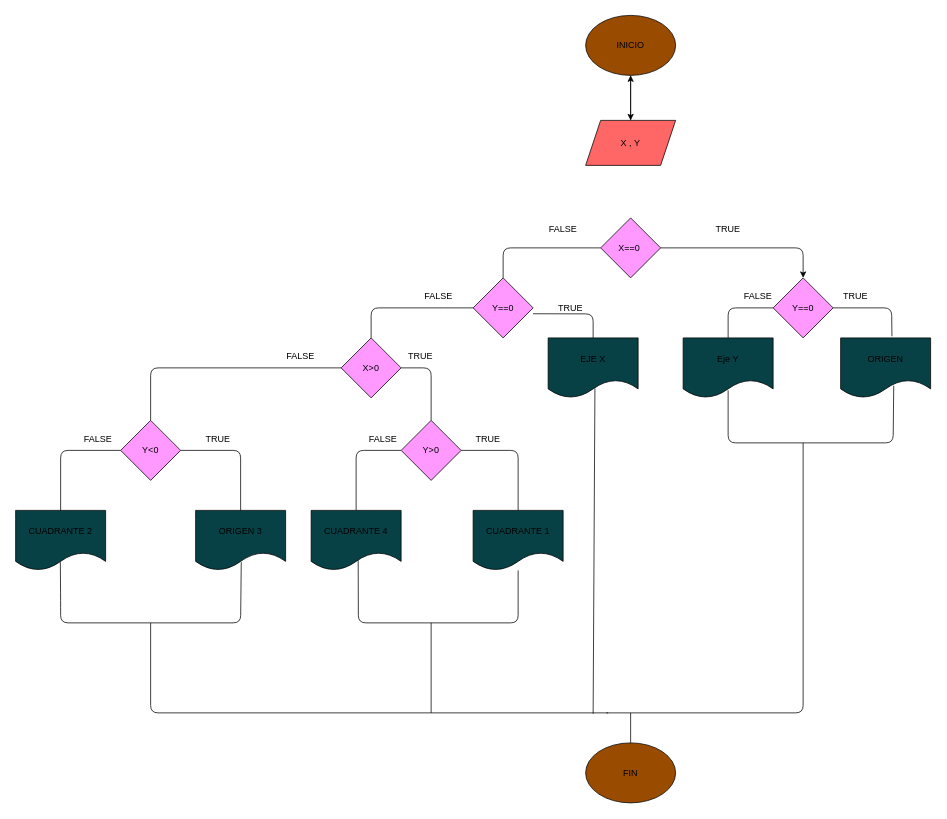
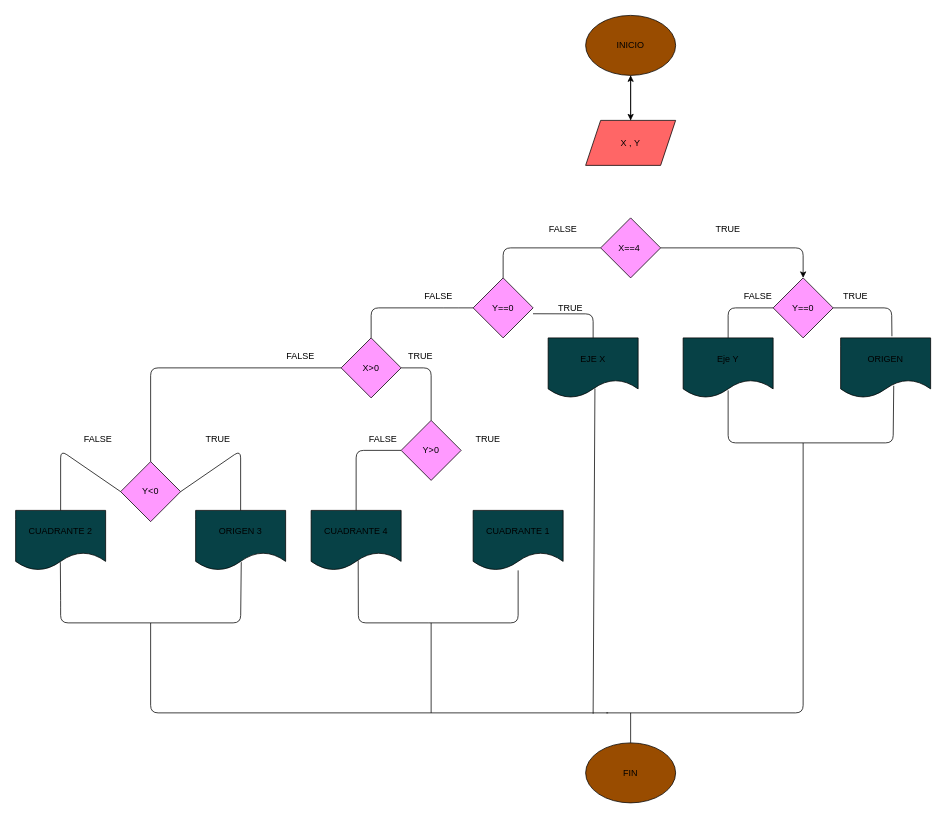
- <mxCell id="6" value="X==0&amp;nbsp;" style="rhombus;whiteSpace=wrap;html=1;fillColor=#FF99FF;" vertex="1" parent="1"><mxGeometry x="800" y="290" width="80" height="80" as="geometry" /></mxCell>
+ <mxCell id="6" value="X==4&amp;nbsp;" style="rhombus;whiteSpace=wrap;html=1;fillColor=#FF99FF;" vertex="1" parent="1"><mxGeometry x="800" y="290" width="80" height="80" as="geometry" /></mxCell>
- <mxCell id="18" value="Y&amp;lt;0" style="rhombus;whiteSpace=wrap;html=1;fillColor=#FF99FF;" vertex="1" parent="1"><mxGeometry x="160" y="560" width="80" height="80" as="geometry" /></mxCell>
+ <mxCell id="18" value="Y&amp;lt;0" style="rhombus;whiteSpace=wrap;html=1;fillColor=#FF99FF;" vertex="1" parent="1"><mxGeometry x="160" y="615" width="80" height="80" as="geometry" /></mxCell>
- <mxCell id="26" value="" style="endArrow=none;html=1;exitX=0.5;exitY=0;exitDx=0;exitDy=0;entryX=1;entryY=0.5;entryDx=0;entryDy=0;" edge="1" parent="1" source="19" target="13"><mxGeometry width="50" height="50" relative="1" as="geometry"><mxPoint x="540" y="690" as="sourcePoint" /><mxPoint x="590" y="640" as="targetPoint" /><Array as="points"><mxPoint x="690" y="600" /></Array></mxGeometry></mxCell>
